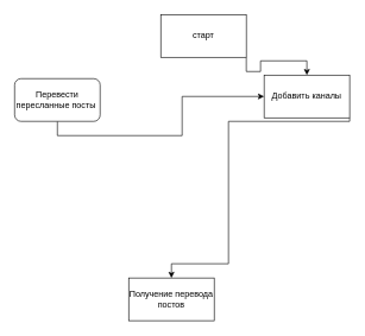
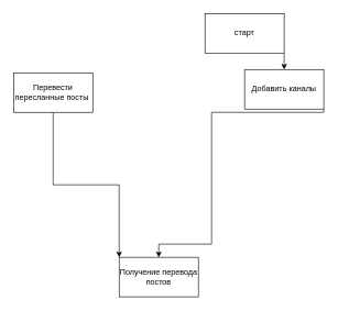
- <mxCell id="3" value="старт" style="rounded=0;whiteSpace=wrap;html=1;" parent="1" vertex="1"><mxGeometry x="225" y="20" width="120" height="60" as="geometry" /></mxCell>
+ <mxCell id="3" value="старт" style="rounded=0;whiteSpace=wrap;html=1;" parent="1" vertex="1"><mxGeometry x="310" y="20" width="120" height="60" as="geometry" /></mxCell>
- <mxCell id="6" style="edgeStyle=orthogonalEdgeStyle;rounded=0;orthogonalLoop=1;jettySize=auto;html=1;exitX=0.5;exitY=1;exitDx=0;exitDy=0;" parent="1" source="7" target="5" edge="1"><mxGeometry relative="1" as="geometry" /></mxCell>
+ <mxCell id="6" style="edgeStyle=orthogonalEdgeStyle;rounded=0;orthogonalLoop=1;jettySize=auto;html=1;exitX=0.5;exitY=1;exitDx=0;exitDy=0;entryX=0;entryY=0;entryDx=0;entryDy=0;" parent="1" source="7" target="8" edge="1"><mxGeometry relative="1" as="geometry" /></mxCell>
- <mxCell id="7" value="Перевести пересланные посты&lt;span style=&quot;background-color: initial;&quot;&gt;&amp;nbsp;&lt;/span&gt;" style="whiteSpace=wrap;html=1;rounded=1;" parent="1" vertex="1"><mxGeometry x="20" y="110" width="120" height="60" as="geometry" /></mxCell>
+ <mxCell id="7" value="Перевести пересланные посты&lt;span style=&quot;background-color: initial;&quot;&gt;&amp;nbsp;&lt;/span&gt;" style="rounded=0;whiteSpace=wrap;html=1;" parent="1" vertex="1"><mxGeometry x="20" y="110" width="120" height="60" as="geometry" /></mxCell>
